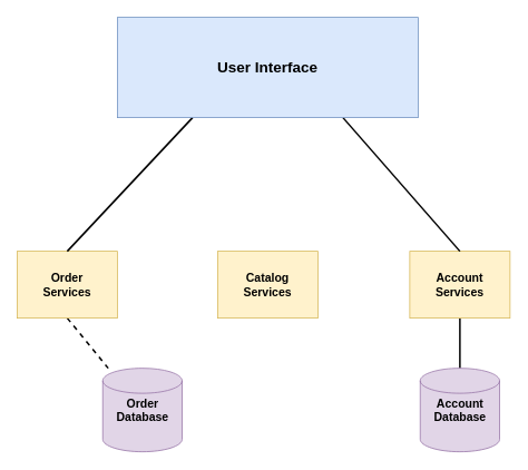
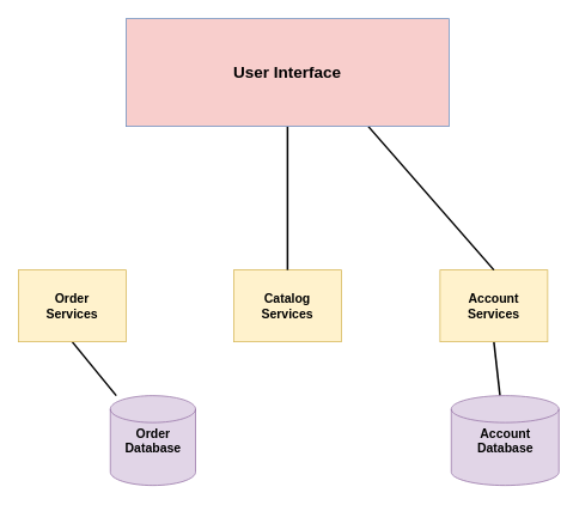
- <mxCell id="10" value="&lt;span style=&quot;font-size: 18px&quot;&gt;&lt;b&gt;User Interface&lt;/b&gt;&lt;/span&gt;" style="rounded=0;whiteSpace=wrap;html=1;fillColor=#dae8fc;strokeColor=#6c8ebf;" parent="1" vertex="1"><mxGeometry x="140" y="20" width="360" height="120" as="geometry" /></mxCell>
+ <mxCell id="10" value="&lt;span style=&quot;font-size: 18px&quot;&gt;&lt;b&gt;User Interface&lt;/b&gt;&lt;/span&gt;" style="rounded=0;whiteSpace=wrap;html=1;fillColor=#f8cecc;strokeColor=#6c8ebf;" parent="1" vertex="1"><mxGeometry x="140" y="20" width="360" height="120" as="geometry" /></mxCell>
- <mxCell id="7" style="rounded=0;orthogonalLoop=1;jettySize=auto;html=1;exitX=0.25;exitY=1;exitDx=0;exitDy=0;entryX=0.5;entryY=0;entryDx=0;entryDy=0;endArrow=none;endFill=0;strokeWidth=2;" parent="1" source="10" target="3" edge="1"><mxGeometry relative="1" as="geometry" /></mxCell>
+ <mxCell id="8" style="rounded=0;orthogonalLoop=1;jettySize=auto;html=1;exitX=0.5;exitY=1;exitDx=0;exitDy=0;entryX=0.5;entryY=0;entryDx=0;entryDy=0;endArrow=none;endFill=0;strokeWidth=2;" parent="1" source="10" target="6" edge="1"><mxGeometry relative="1" as="geometry" /></mxCell>
- <mxCell id="2" style="edgeStyle=none;rounded=0;orthogonalLoop=1;jettySize=auto;html=1;exitX=0.5;exitY=1;exitDx=0;exitDy=0;endArrow=none;endFill=0;strokeWidth=2;startArrow=none;startFill=0;dashed=1;" parent="1" source="3" target="11" edge="1"><mxGeometry relative="1" as="geometry" /></mxCell>
+ <mxCell id="2" style="edgeStyle=none;rounded=0;orthogonalLoop=1;jettySize=auto;html=1;exitX=0.5;exitY=1;exitDx=0;exitDy=0;endArrow=none;endFill=0;strokeWidth=2;startArrow=none;startFill=0;" parent="1" source="3" target="11" edge="1"><mxGeometry relative="1" as="geometry" /></mxCell>
- <mxCell id="12" value="&lt;b style=&quot;font-size: 14px&quot;&gt;Account&lt;br&gt;Database&lt;/b&gt;" style="shape=cylinder2;whiteSpace=wrap;html=1;boundedLbl=1;backgroundOutline=1;size=15;fillColor=#e1d5e7;strokeColor=#9673a6;" parent="1" vertex="1"><mxGeometry x="502.5" y="440" width="95" height="100" as="geometry" /></mxCell>
+ <mxCell id="12" value="&lt;b style=&quot;font-size: 14px&quot;&gt;Account&lt;br&gt;Database&lt;/b&gt;" style="shape=cylinder2;whiteSpace=wrap;html=1;boundedLbl=1;backgroundOutline=1;size=15;fillColor=#e1d5e7;strokeColor=#9673a6;" parent="1" vertex="1"><mxGeometry x="502.5" y="440" width="120" height="100" as="geometry" /></mxCell>
